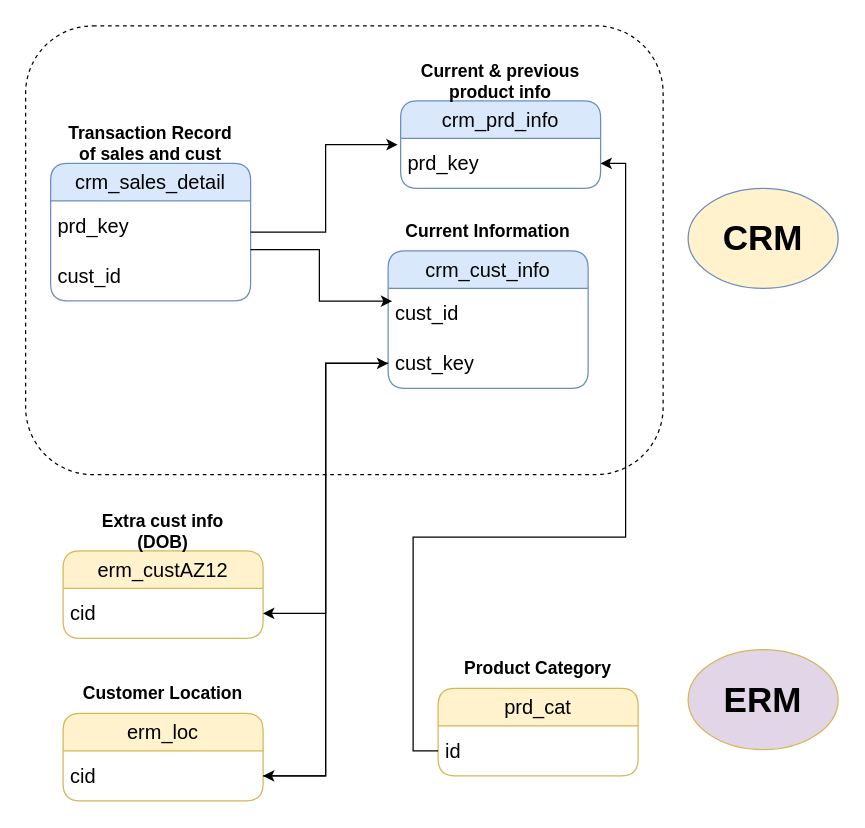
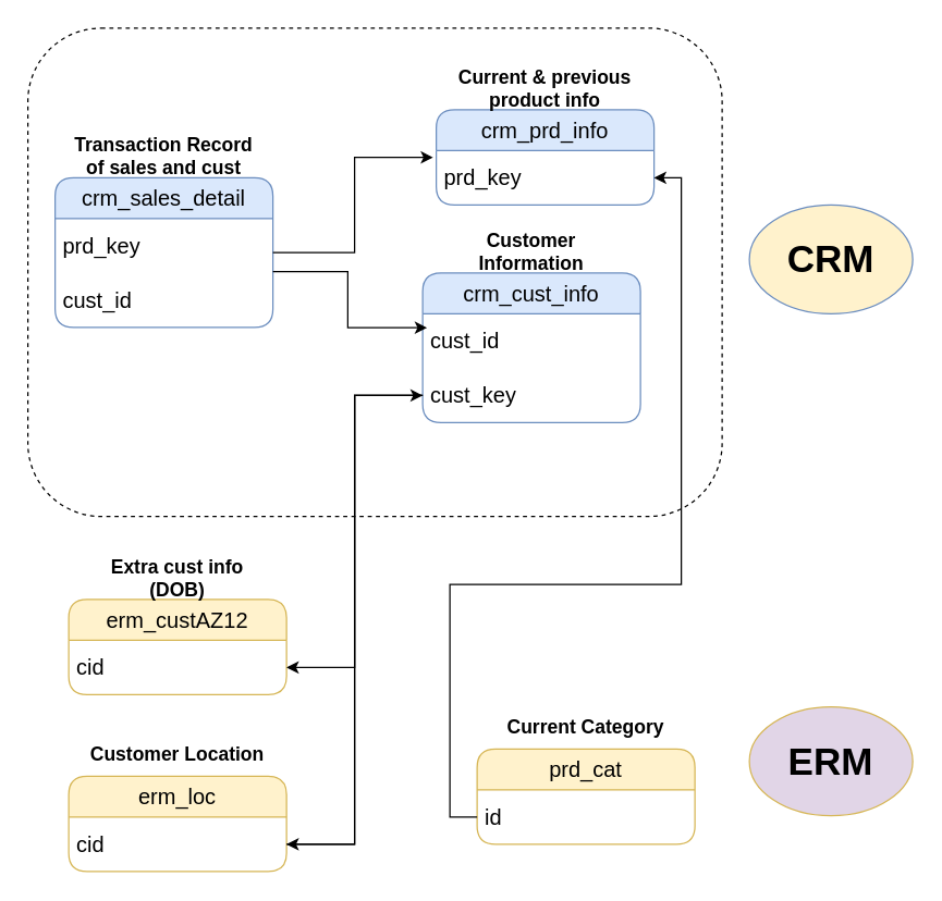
- <mxCell id="5" value="&lt;font style=&quot;font-size: 14px;&quot;&gt;&lt;b&gt;Current Information&lt;/b&gt;&lt;/font&gt;" style="text;html=1;align=center;verticalAlign=middle;whiteSpace=wrap;rounded=0;" parent="1" vertex="1"><mxGeometry x="320" y="169" width="140" height="30" as="geometry" /></mxCell>
+ <mxCell id="5" value="&lt;font style=&quot;font-size: 14px;&quot;&gt;&lt;b&gt;Customer Information&lt;/b&gt;&lt;/font&gt;" style="text;html=1;align=center;verticalAlign=middle;whiteSpace=wrap;rounded=0;" parent="1" vertex="1"><mxGeometry x="320" y="169" width="140" height="30" as="geometry" /></mxCell>
- <mxCell id="26" value="&lt;span style=&quot;font-size: 14px;&quot;&gt;&lt;b&gt;Product Category&lt;/b&gt;&lt;/span&gt;" style="text;html=1;align=center;verticalAlign=middle;whiteSpace=wrap;rounded=0;" parent="1" vertex="1"><mxGeometry x="360" y="519" width="140" height="30" as="geometry" /></mxCell>
+ <mxCell id="26" value="&lt;span style=&quot;font-size: 14px;&quot;&gt;&lt;b&gt;Current Category&lt;/b&gt;&lt;/span&gt;" style="text;html=1;align=center;verticalAlign=middle;whiteSpace=wrap;rounded=0;" parent="1" vertex="1"><mxGeometry x="360" y="519" width="140" height="30" as="geometry" /></mxCell>
